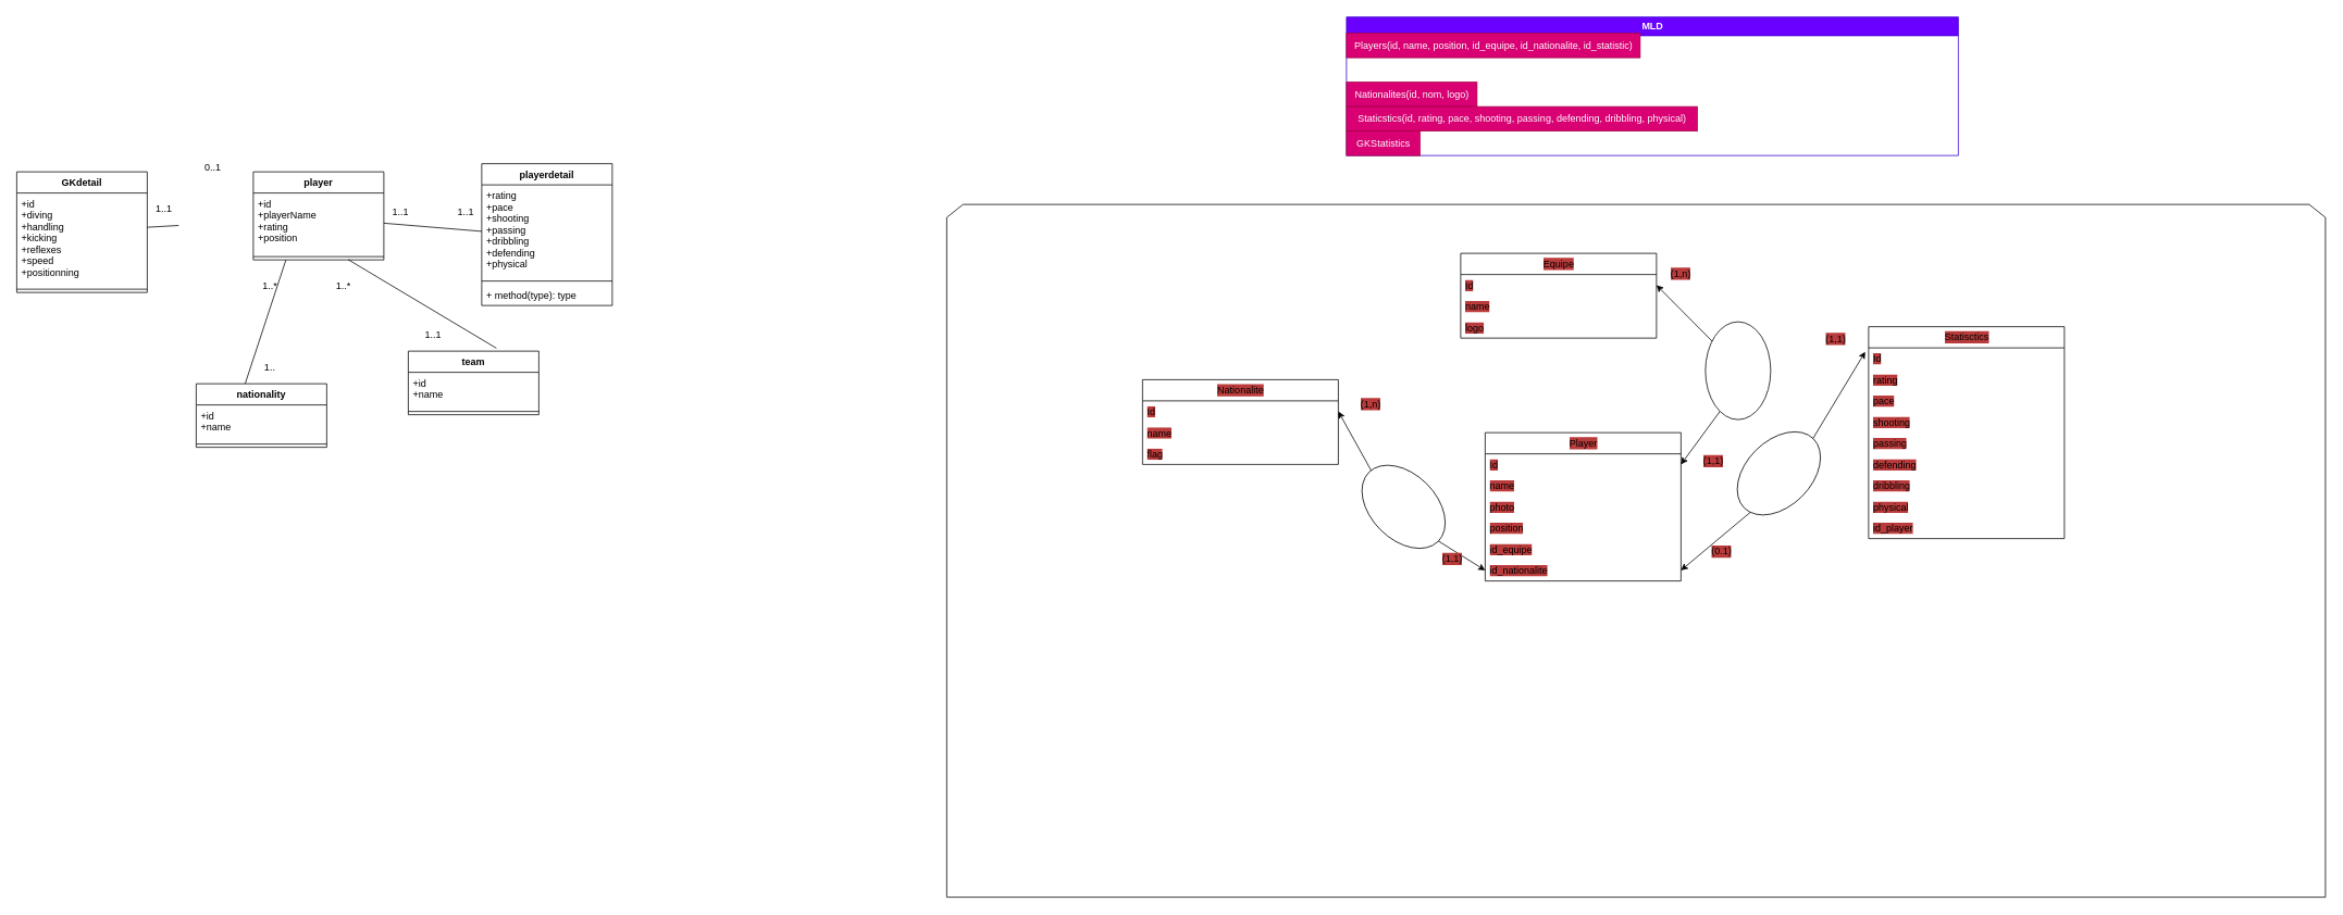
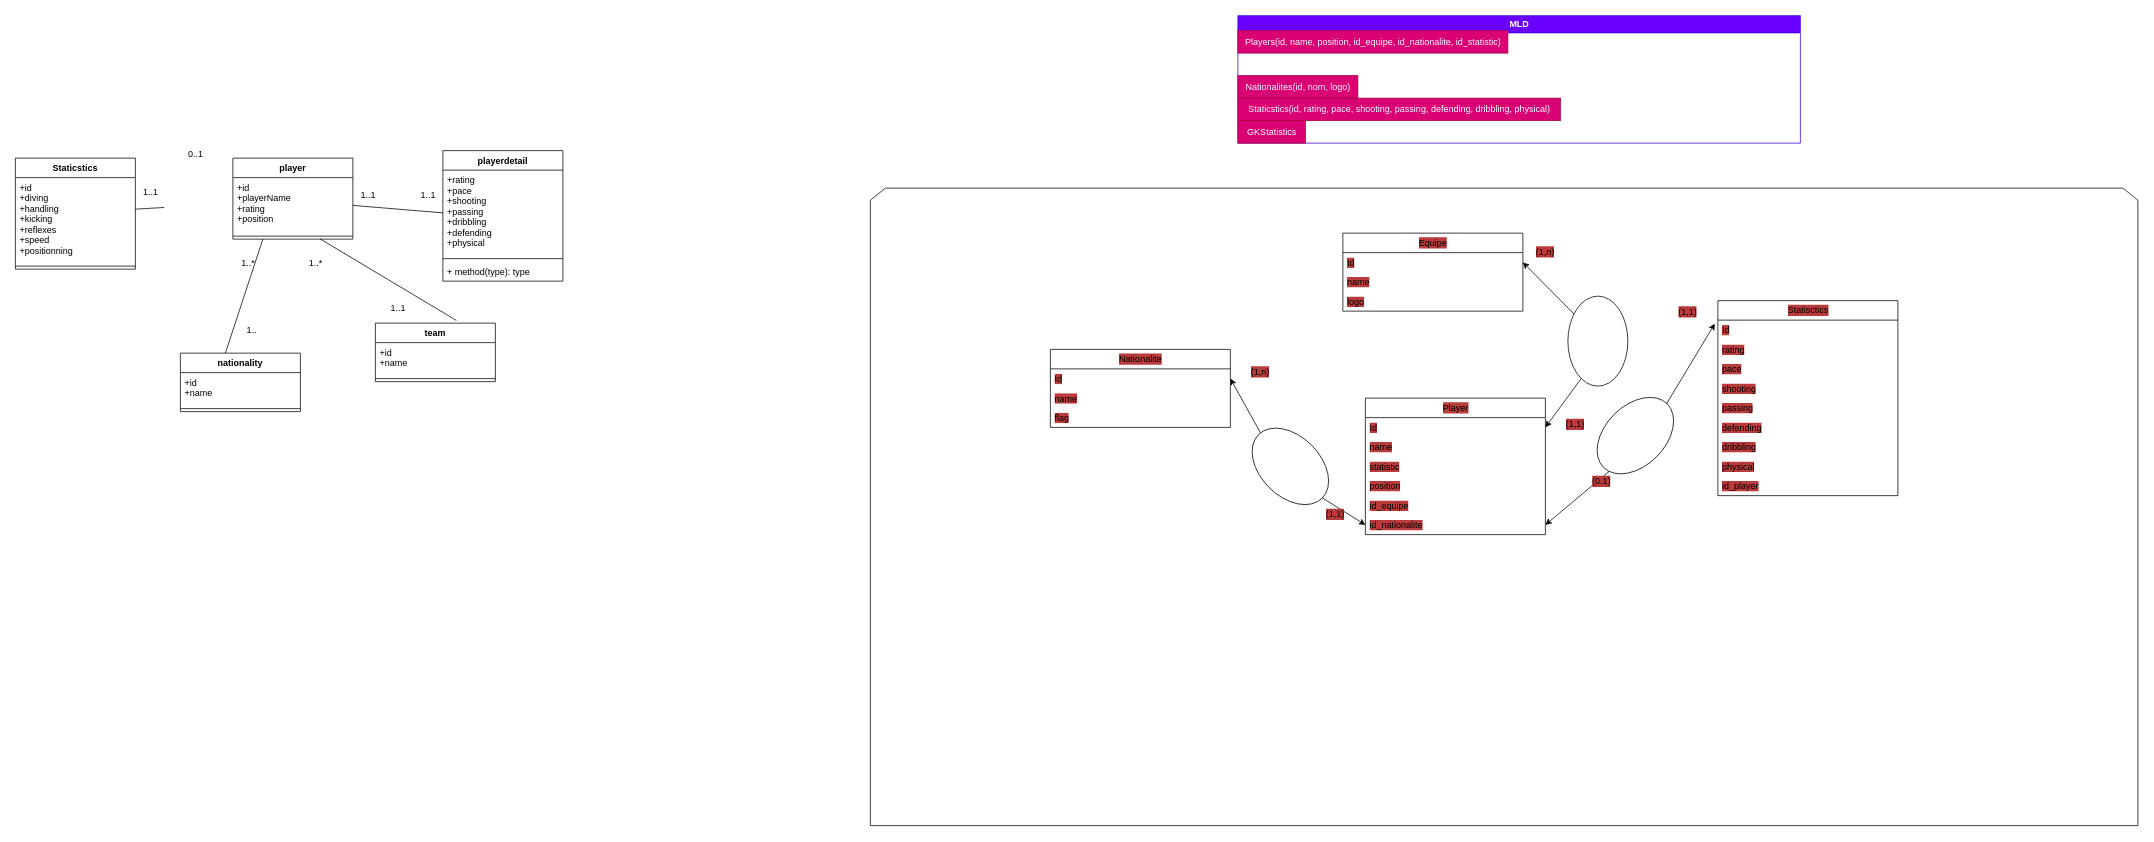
- <mxCell id="54" value="GKdetail" style="swimlane;fontStyle=1;align=center;verticalAlign=top;childLayout=stackLayout;horizontal=1;startSize=26;horizontalStack=0;resizeParent=1;resizeParentMax=0;resizeLast=0;collapsible=1;marginBottom=0;" parent="1" vertex="1"><mxGeometry x="20" y="210" width="160" height="148" as="geometry" /></mxCell>
+ <mxCell id="54" value="Staticstics" style="swimlane;fontStyle=1;align=center;verticalAlign=top;childLayout=stackLayout;horizontal=1;startSize=26;horizontalStack=0;resizeParent=1;resizeParentMax=0;resizeLast=0;collapsible=1;marginBottom=0;" parent="1" vertex="1"><mxGeometry x="20" y="210" width="160" height="148" as="geometry" /></mxCell>
- <mxCell id="65" value="1.." style="text;html=1;align=center;verticalAlign=middle;resizable=0;points=[];autosize=1;strokeColor=none;fillColor=none;" parent="1" vertex="1"><mxGeometry x="310" y="435" width="40" height="30" as="geometry" /></mxCell>
+ <mxCell id="65" value="1.." style="text;html=1;align=center;verticalAlign=middle;resizable=0;points=[];autosize=1;strokeColor=none;fillColor=none;" parent="1" vertex="1"><mxGeometry x="315" y="425" width="40" height="30" as="geometry" /></mxCell>
- <mxCell id="11" value="photo" style="text;strokeColor=none;fillColor=none;align=left;verticalAlign=top;spacingLeft=4;spacingRight=4;overflow=hidden;rotatable=0;points=[[0,0.5],[1,0.5]];portConstraint=eastwest;whiteSpace=wrap;html=1;glass=0;labelBackgroundColor=#ba3b3b;" parent="8" vertex="1"><mxGeometry y="78" width="240" height="26" as="geometry" /></mxCell>
+ <mxCell id="11" value="statistic" style="text;strokeColor=none;fillColor=none;align=left;verticalAlign=top;spacingLeft=4;spacingRight=4;overflow=hidden;rotatable=0;points=[[0,0.5],[1,0.5]];portConstraint=eastwest;whiteSpace=wrap;html=1;glass=0;labelBackgroundColor=#ba3b3b;" parent="8" vertex="1"><mxGeometry y="78" width="240" height="26" as="geometry" /></mxCell>
- <mxCell id="44" value="(0.1)" style="text;html=1;strokeColor=none;fillColor=none;align=center;verticalAlign=middle;whiteSpace=wrap;rounded=0;glass=0;labelBackgroundColor=#ba3b3b;" parent="1" vertex="1"><mxGeometry x="2080" y="661" width="60" height="30" as="geometry" /></mxCell>
+ <mxCell id="44" value="(0.1)" style="text;html=1;strokeColor=none;fillColor=none;align=center;verticalAlign=middle;whiteSpace=wrap;rounded=0;glass=0;labelBackgroundColor=#ba3b3b;" parent="1" vertex="1"><mxGeometry x="2105" y="626" width="60" height="30" as="geometry" /></mxCell>
